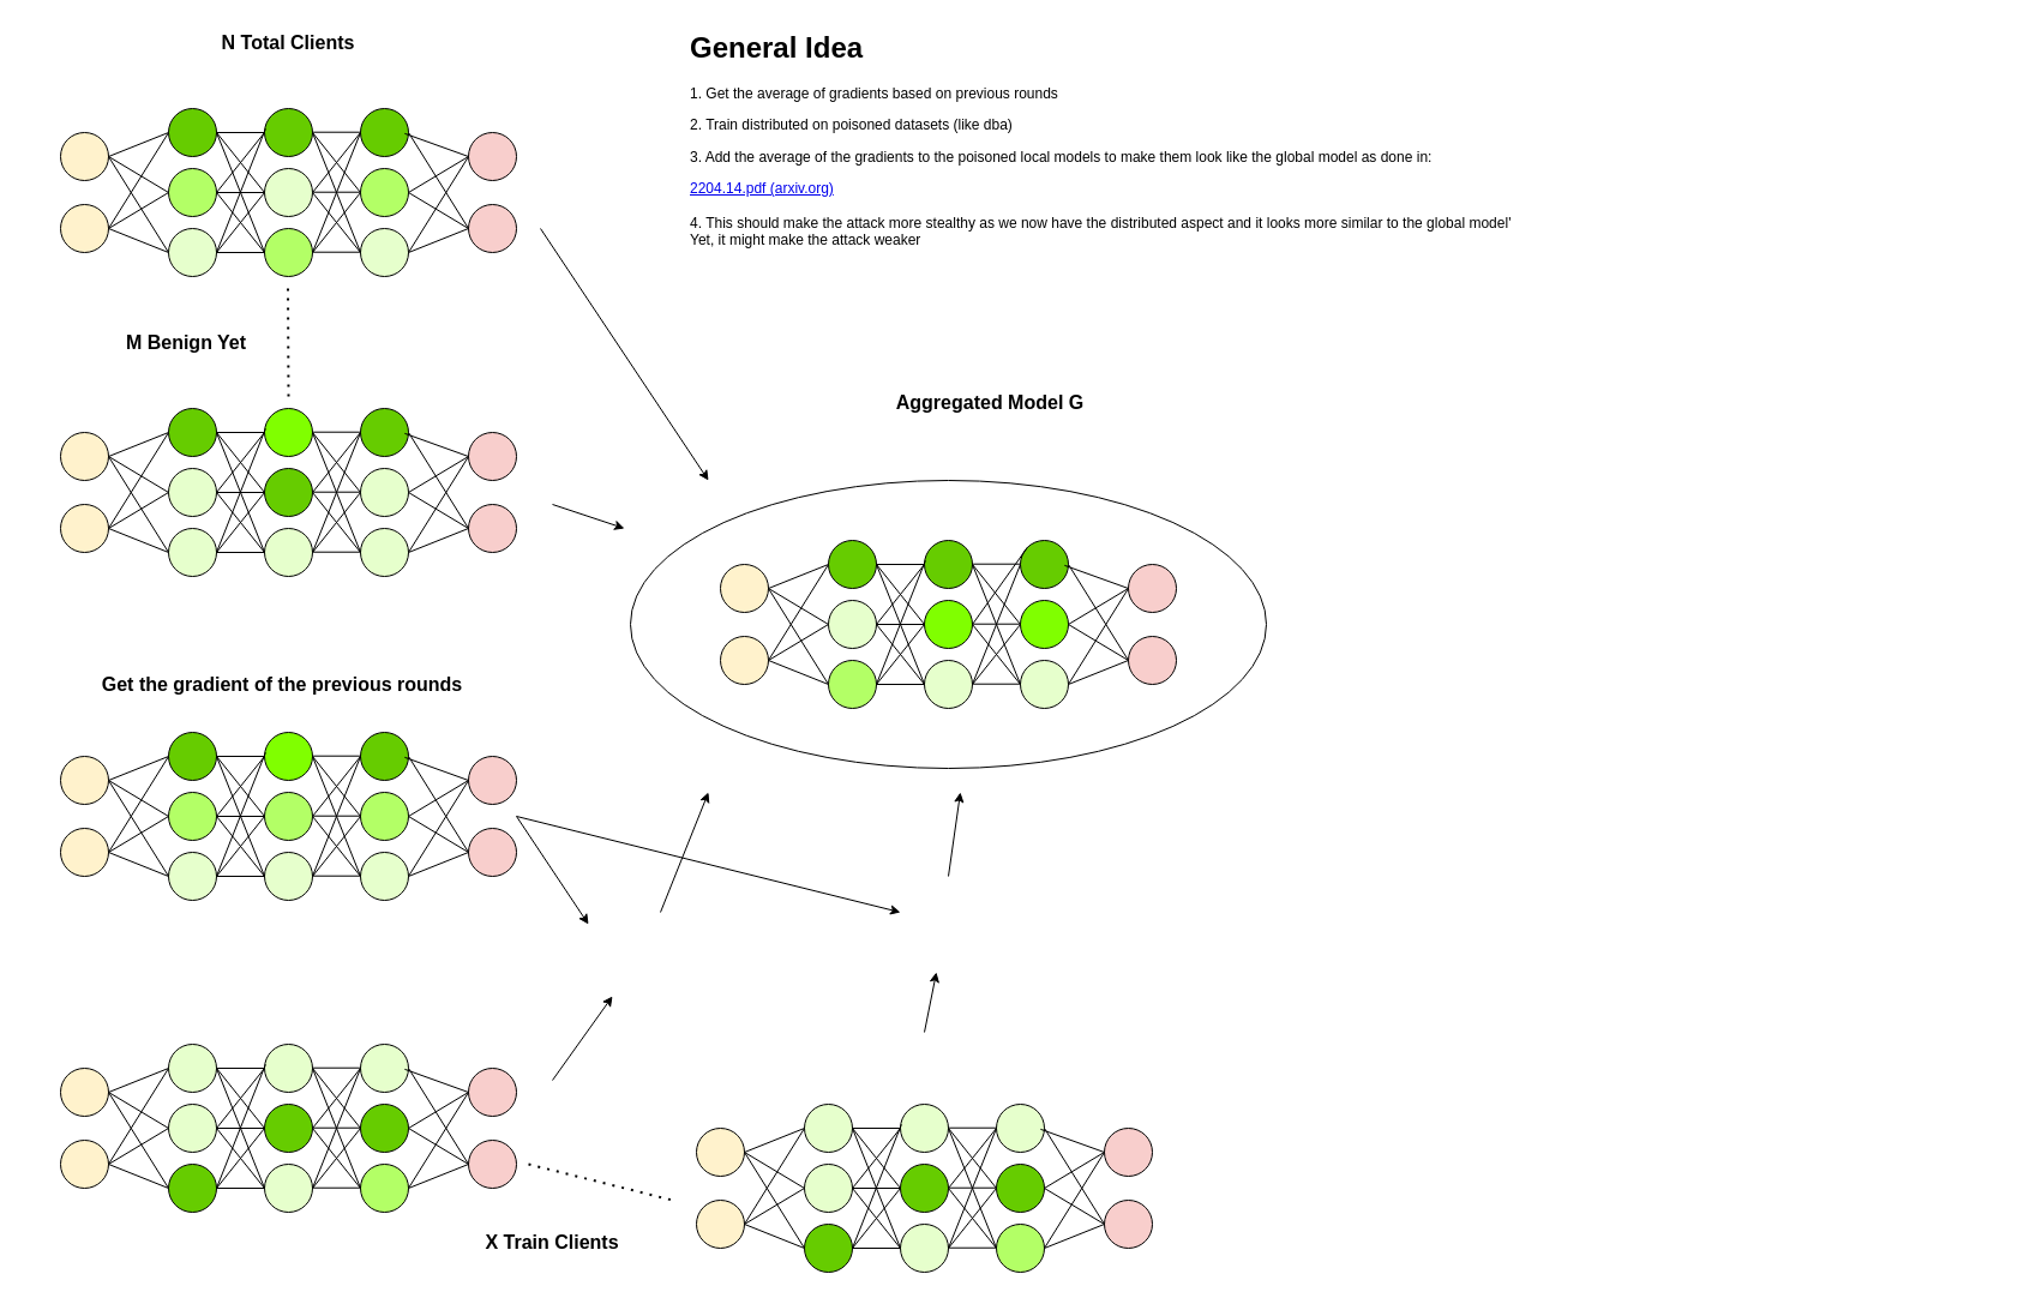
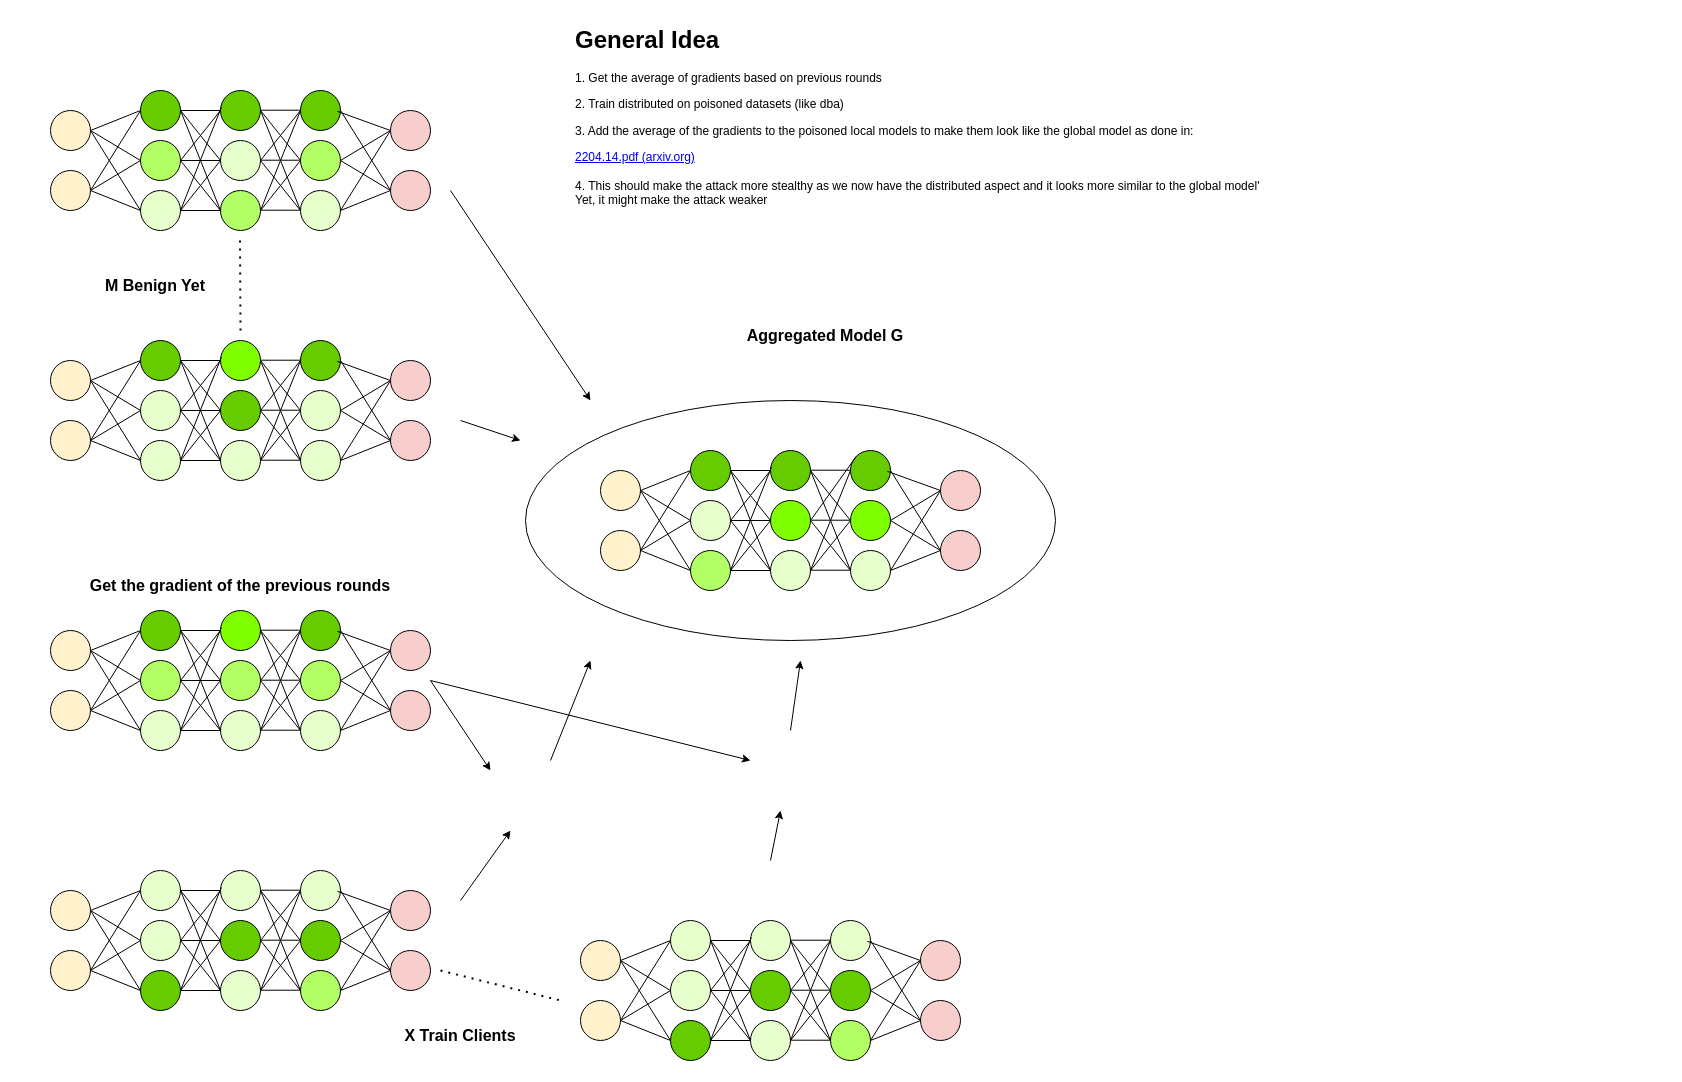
- <mxCell id="133" value="&lt;span style=&quot;font-size: 16px;&quot;&gt;&lt;b&gt;N Total Clients&lt;/b&gt;&lt;/span&gt;" style="text;html=1;strokeColor=none;fillColor=none;align=center;verticalAlign=middle;whiteSpace=wrap;rounded=0;" parent="1" vertex="1"><mxGeometry x="105" y="20" width="270" height="30" as="geometry" /></mxCell>
- <mxCell id="229" value="&lt;span style=&quot;font-size: 16px;&quot;&gt;&lt;b&gt;Get the gradient of the previous rounds&lt;/b&gt;&lt;/span&gt;" style="text;html=1;strokeColor=none;fillColor=none;align=center;verticalAlign=middle;whiteSpace=wrap;rounded=0;" vertex="1" parent="1"><mxGeometry x="60" y="555" width="350" height="30" as="geometry" /></mxCell>
+ <mxCell id="229" value="&lt;span style=&quot;font-size: 16px;&quot;&gt;&lt;b&gt;Get the gradient of the previous rounds&lt;/b&gt;&lt;/span&gt;" style="text;html=1;strokeColor=none;fillColor=none;align=center;verticalAlign=middle;whiteSpace=wrap;rounded=0;" vertex="1" parent="1"><mxGeometry x="65" y="570" width="350" height="30" as="geometry" /></mxCell>
